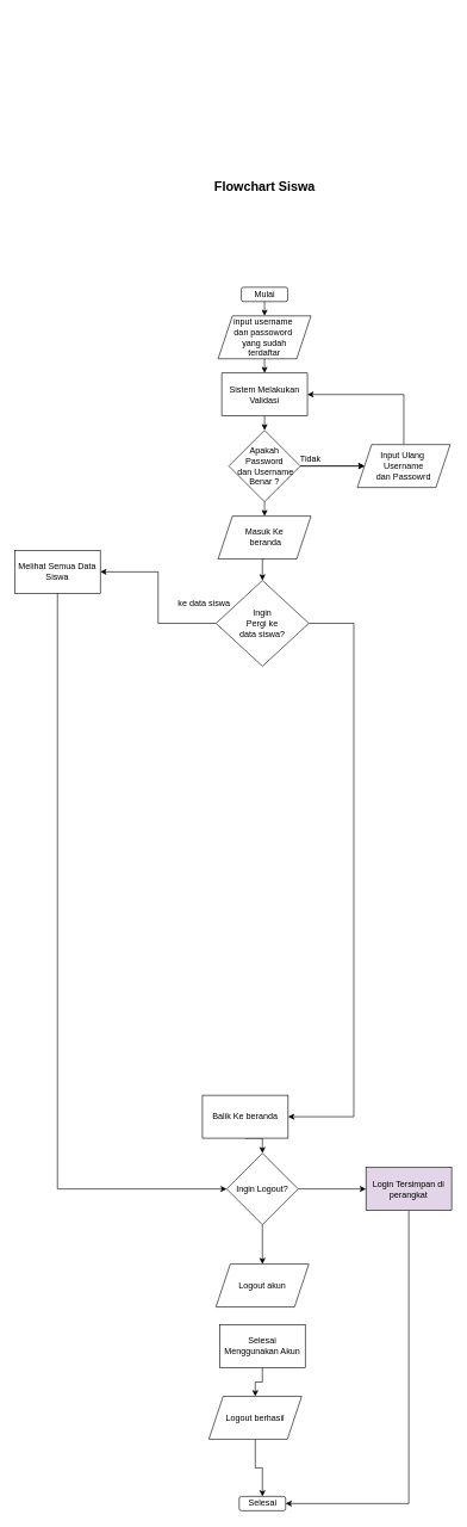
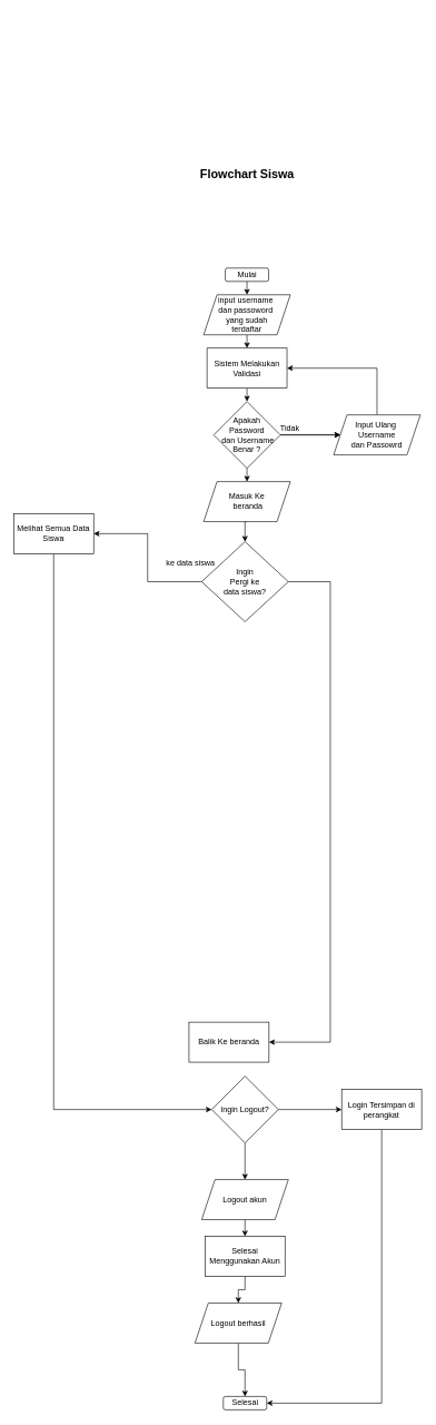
- <mxCell id="37" style="edgeStyle=orthogonalEdgeStyle;rounded=0;orthogonalLoop=1;jettySize=auto;html=1;exitX=0.5;exitY=1;exitDx=0;exitDy=0;entryX=0.5;entryY=0;entryDx=0;entryDy=0;" parent="1" source="38" target="33" edge="1"><mxGeometry relative="1" as="geometry" /></mxCell>
- <mxCell id="35" value="Login Tersimpan di perangkat" style="rounded=0;whiteSpace=wrap;html=1;fillColor=#e1d5e7;" parent="1" vertex="1"><mxGeometry x="512" y="1631" width="120" height="60" as="geometry" /></mxCell>
+ <mxCell id="35" value="Login Tersimpan di perangkat" style="rounded=0;whiteSpace=wrap;html=1;" parent="1" vertex="1"><mxGeometry x="512" y="1631" width="120" height="60" as="geometry" /></mxCell>
+ <mxCell id="27" style="edgeStyle=orthogonalEdgeStyle;rounded=0;orthogonalLoop=1;jettySize=auto;html=1;exitX=0.5;exitY=1;exitDx=0;exitDy=0;entryX=0.5;entryY=0;entryDx=0;entryDy=0;" parent="1" source="28" target="26" edge="1"><mxGeometry relative="1" as="geometry" /></mxCell>
